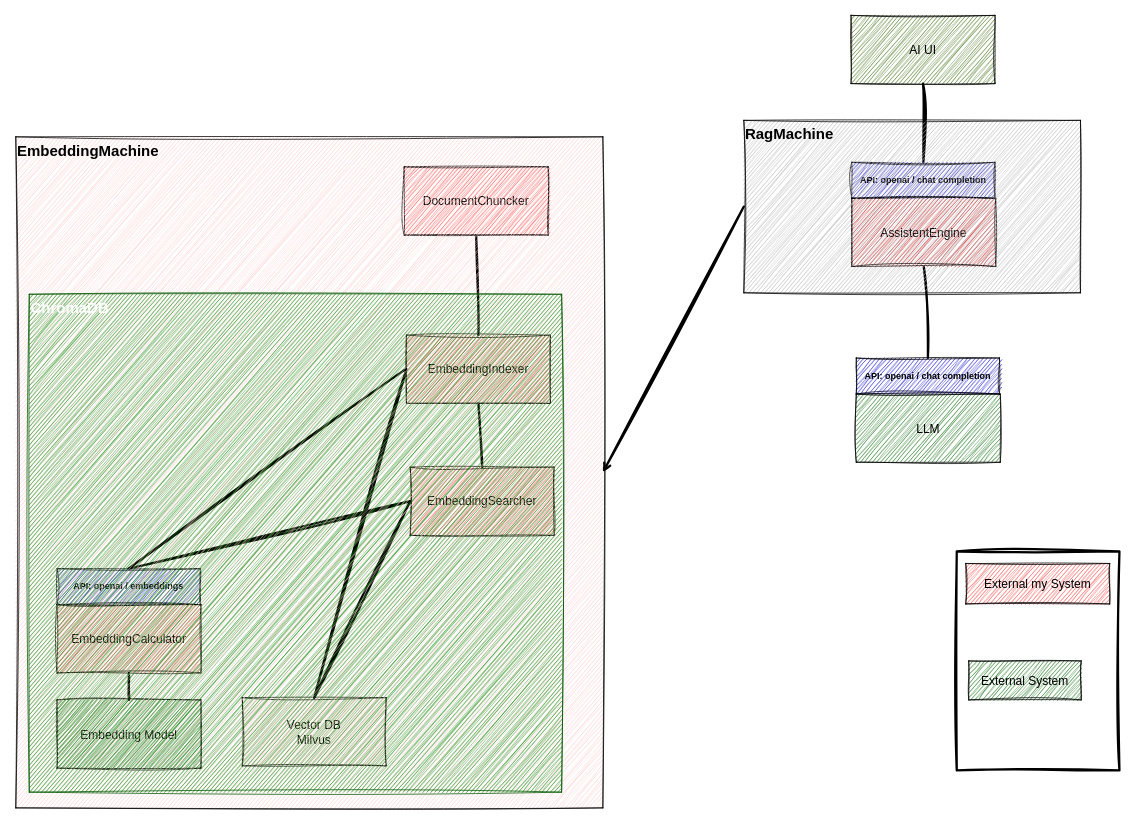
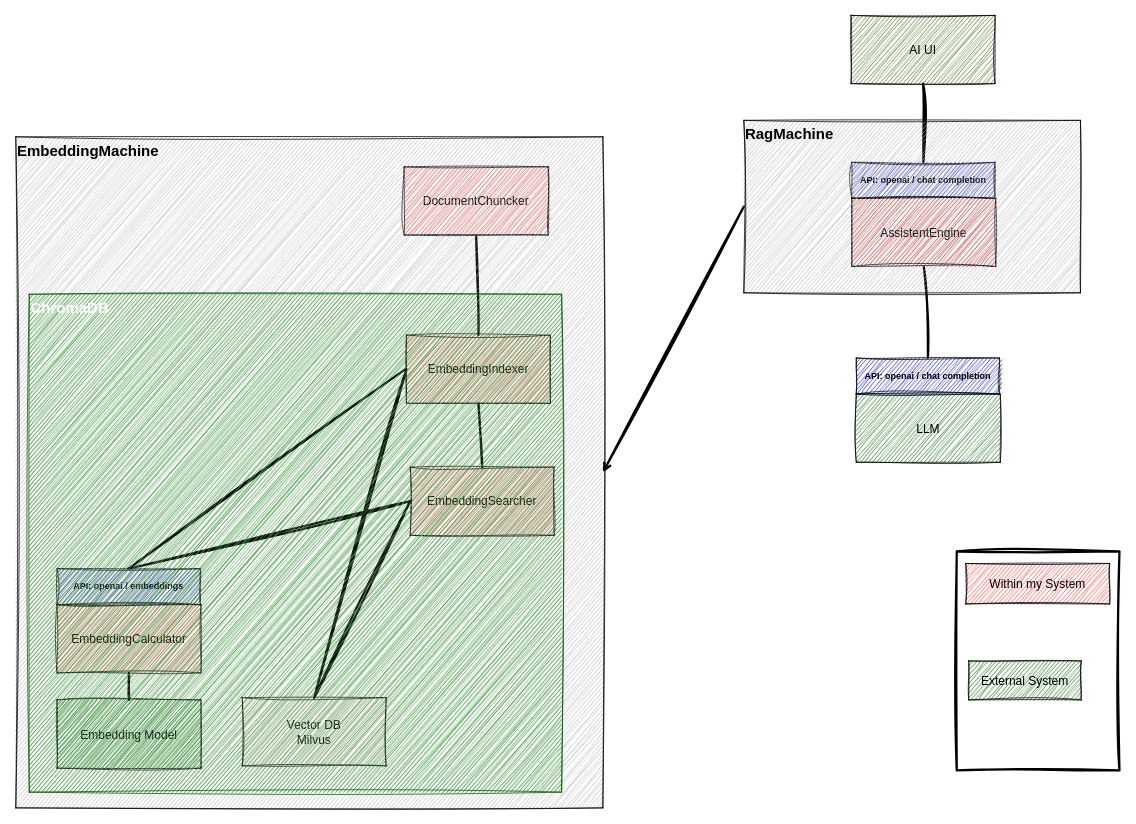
- <mxCell id="29" value="EmbeddingMachine" style="rounded=0;whiteSpace=wrap;html=1;sketch=1;curveFitting=1;jiggle=2;fillColor=#ffcccc;fillStyle=hachure;strokeColor=#000000;align=left;verticalAlign=top;fontStyle=1;fontSize=20;" parent="1" vertex="1"><mxGeometry x="20" y="182" width="783" height="895" as="geometry" /></mxCell>
+ <mxCell id="29" value="EmbeddingMachine" style="rounded=0;whiteSpace=wrap;html=1;sketch=1;curveFitting=1;jiggle=2;fillColor=#B3B3B3;fillStyle=hachure;strokeColor=#000000;align=left;verticalAlign=top;fontStyle=1;fontSize=20;" parent="1" vertex="1"><mxGeometry x="20" y="182" width="783" height="895" as="geometry" /></mxCell>
- <mxCell id="25" value="External my System" style="rounded=0;whiteSpace=wrap;html=1;fontSize=16;fillStyle=auto;fillColor=#FF3333;sketch=1;curveFitting=1;jiggle=2;" parent="1" vertex="1"><mxGeometry x="1287" y="751" width="192" height="54" as="geometry" /></mxCell>
+ <mxCell id="25" value="Within my System" style="rounded=0;whiteSpace=wrap;html=1;fontSize=16;fillStyle=auto;fillColor=#FF3333;sketch=1;curveFitting=1;jiggle=2;" parent="1" vertex="1"><mxGeometry x="1287" y="751" width="192" height="54" as="geometry" /></mxCell>
